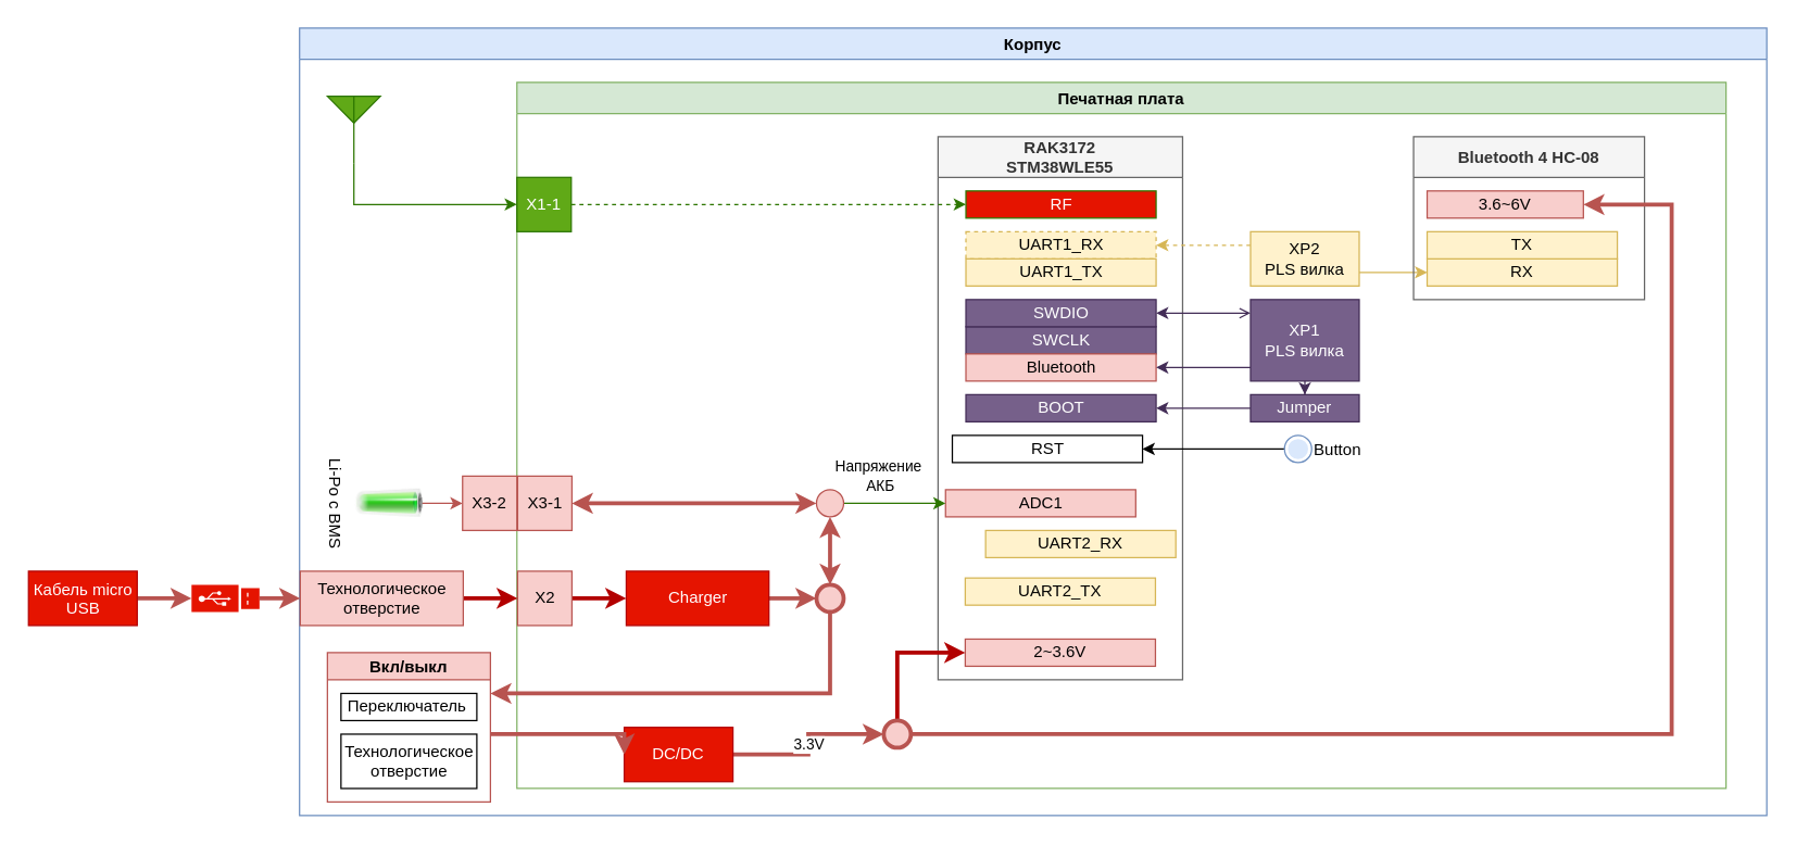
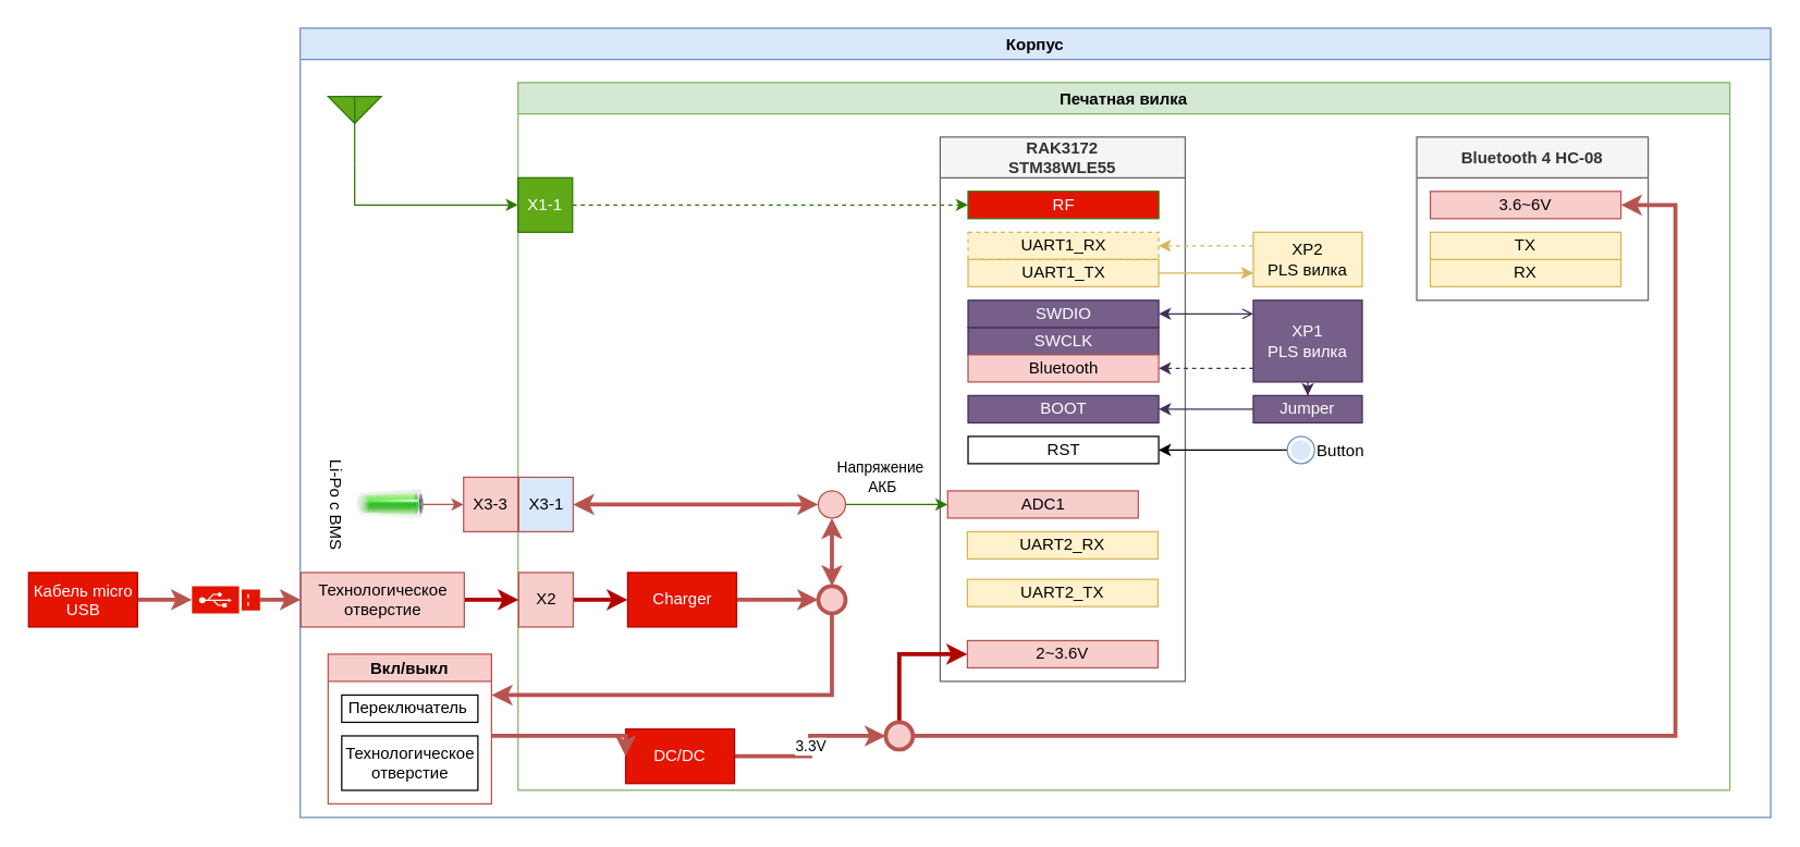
- <mxCell id="3" value="Печатная плата" style="swimlane;fillColor=#d5e8d4;strokeColor=#82b366;strokeWidth=1;" parent="2" vertex="1"><mxGeometry x="160" y="40" width="890" height="520" as="geometry" /></mxCell>
+ <mxCell id="3" value="Печатная вилка" style="swimlane;fillColor=#d5e8d4;strokeColor=#82b366;strokeWidth=1;" parent="2" vertex="1"><mxGeometry x="160" y="40" width="890" height="520" as="geometry" /></mxCell>
- <mxCell id="40" value="3.6~6V" style="rounded=0;whiteSpace=wrap;html=1;strokeWidth=1;fillColor=#f8cecc;strokeColor=#b85450;" parent="37" vertex="1"><mxGeometry x="10" y="40" width="115" height="20" as="geometry" /></mxCell>
+ <mxCell id="40" value="3.6~6V" style="rounded=0;whiteSpace=wrap;html=1;strokeWidth=1;fillColor=#f8cecc;strokeColor=#b85450;" parent="37" vertex="1"><mxGeometry x="10" y="40" width="140" height="20" as="geometry" /></mxCell>
+ <mxCell id="20" style="edgeStyle=orthogonalEdgeStyle;rounded=0;orthogonalLoop=1;jettySize=auto;html=1;exitX=1;exitY=0.5;exitDx=0;exitDy=0;entryX=0;entryY=0.75;entryDx=0;entryDy=0;strokeWidth=1;fillColor=#fff2cc;strokeColor=#d6b656;" parent="3" source="10" target="19" edge="1"><mxGeometry relative="1" as="geometry" /></mxCell>
- <mxCell id="18" style="edgeStyle=orthogonalEdgeStyle;rounded=0;orthogonalLoop=1;jettySize=auto;html=1;exitX=1;exitY=0.75;exitDx=0;exitDy=0;entryX=0;entryY=0.5;entryDx=0;entryDy=0;strokeWidth=1;fillColor=#fff2cc;strokeColor=#d6b656;" parent="3" source="19" target="38" edge="1"><mxGeometry relative="1" as="geometry" /></mxCell>
- <mxCell id="22" style="edgeStyle=orthogonalEdgeStyle;rounded=0;orthogonalLoop=1;jettySize=auto;html=1;fillColor=#76608a;strokeColor=#432D57;" parent="3" source="23" target="16" edge="1"><mxGeometry relative="1" as="geometry"><Array as="points"><mxPoint x="510" y="210" /><mxPoint x="510" y="210" /></Array></mxGeometry></mxCell>
+ <mxCell id="22" style="edgeStyle=orthogonalEdgeStyle;rounded=0;orthogonalLoop=1;jettySize=auto;html=1;fillColor=#76608a;strokeColor=#432D57;dashed=1;" parent="3" source="23" target="16" edge="1"><mxGeometry relative="1" as="geometry"><Array as="points"><mxPoint x="510" y="210" /><mxPoint x="510" y="210" /></Array></mxGeometry></mxCell>
- <mxCell id="8" value="RST" style="rounded=0;whiteSpace=wrap;html=1;strokeWidth=1;" parent="4" vertex="1"><mxGeometry x="10.5" y="220" width="140" height="20" as="geometry" /></mxCell>
+ <mxCell id="8" value="RST" style="rounded=0;whiteSpace=wrap;html=1;strokeWidth=1;" parent="4" vertex="1"><mxGeometry x="20.5" y="220" width="140" height="20" as="geometry" /></mxCell>
- <mxCell id="61" value="X3-2" style="rounded=0;whiteSpace=wrap;html=1;strokeWidth=1;fillColor=#f8cecc;strokeColor=#b85450;" parent="2" vertex="1"><mxGeometry x="120" y="330" width="40" height="40" as="geometry" /></mxCell>
+ <mxCell id="61" value="X3-3" style="rounded=0;whiteSpace=wrap;html=1;strokeWidth=1;fillColor=#f8cecc;strokeColor=#b85450;" parent="2" vertex="1"><mxGeometry x="120" y="330" width="40" height="40" as="geometry" /></mxCell>
- <mxCell id="36" value="X3-1" style="rounded=0;whiteSpace=wrap;html=1;strokeWidth=1;fillColor=#f8cecc;strokeColor=#b85450;" parent="3" vertex="1"><mxGeometry x="0.5" y="290" width="40" height="40" as="geometry" /></mxCell>
+ <mxCell id="36" value="X3-1" style="rounded=0;whiteSpace=wrap;html=1;strokeWidth=1;fillColor=#dae8fc;strokeColor=#b85450;" parent="3" vertex="1"><mxGeometry x="0.5" y="290" width="40" height="40" as="geometry" /></mxCell>
- <mxCell id="14" value="UART2_RX" style="rounded=0;whiteSpace=wrap;html=1;strokeWidth=1;fillColor=#fff2cc;strokeColor=#d6b656;" parent="4" vertex="1"><mxGeometry x="35" y="290" width="140" height="20" as="geometry" /></mxCell>
+ <mxCell id="14" value="UART2_RX" style="rounded=0;whiteSpace=wrap;html=1;strokeWidth=1;fillColor=#fff2cc;strokeColor=#d6b656;" parent="4" vertex="1"><mxGeometry x="20" y="290" width="140" height="20" as="geometry" /></mxCell>
- <mxCell id="26" value="Charger" style="rounded=0;whiteSpace=wrap;html=1;fillColor=#e51400;fontColor=#ffffff;strokeColor=#B20000;strokeWidth=1;" parent="3" vertex="1"><mxGeometry x="80.5" y="360" width="105" height="40" as="geometry" /></mxCell>
+ <mxCell id="26" value="Charger" style="rounded=0;whiteSpace=wrap;html=1;fillColor=#e51400;fontColor=#ffffff;strokeColor=#B20000;strokeWidth=1;" parent="3" vertex="1"><mxGeometry x="80.5" y="360" width="80" height="40" as="geometry" /></mxCell>
